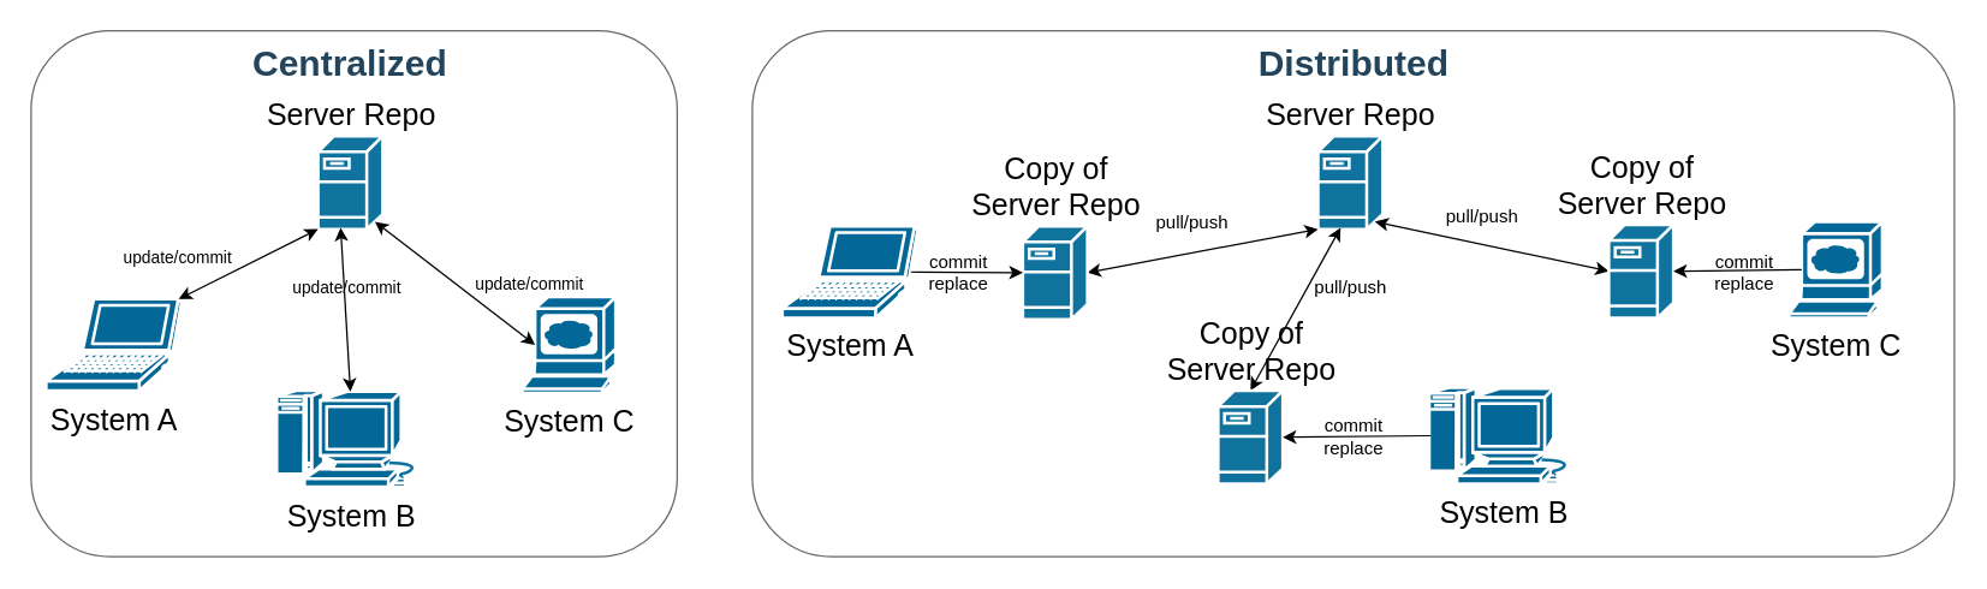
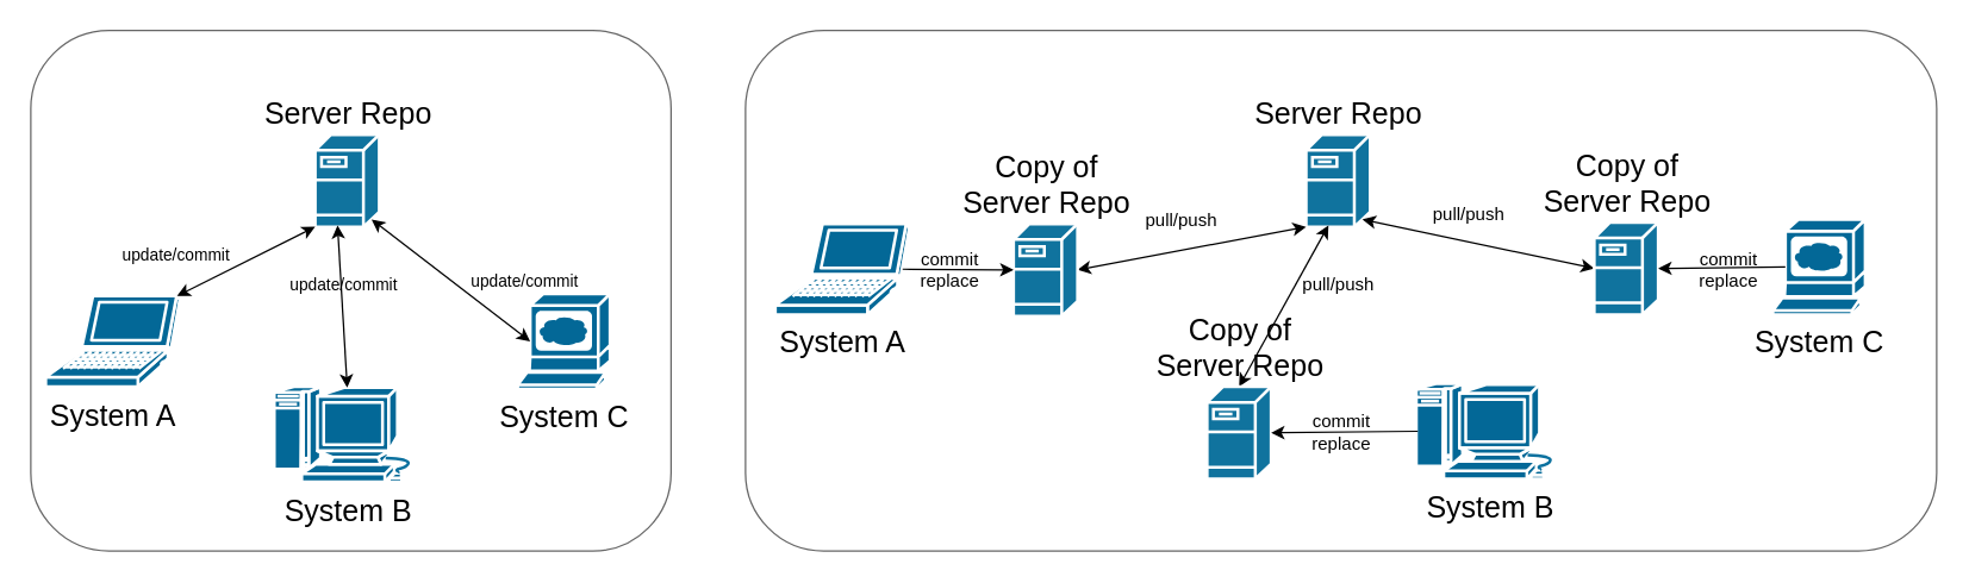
- <mxCell id="4" value="&lt;font color=&quot;#23445d&quot; style=&quot;font-size: 24px&quot;&gt;Centralized&lt;/font&gt;" style="rounded=1;whiteSpace=wrap;html=1;strokeColor=none;fillColor=none;fontSize=14;fontColor=#742B21;align=center;fontStyle=1" parent="1" vertex="1"><mxGeometry x="120" y="32" width="225" height="19" as="geometry" /></mxCell>
- <mxCell id="16" value="&lt;font color=&quot;#23445d&quot; style=&quot;font-size: 24px&quot;&gt;Distributed&lt;/font&gt;" style="rounded=1;whiteSpace=wrap;html=1;strokeColor=none;fillColor=none;fontSize=14;fontColor=#742B21;align=center;fontStyle=1" vertex="1" parent="1"><mxGeometry x="787.5" y="32" width="225" height="19" as="geometry" /></mxCell>
